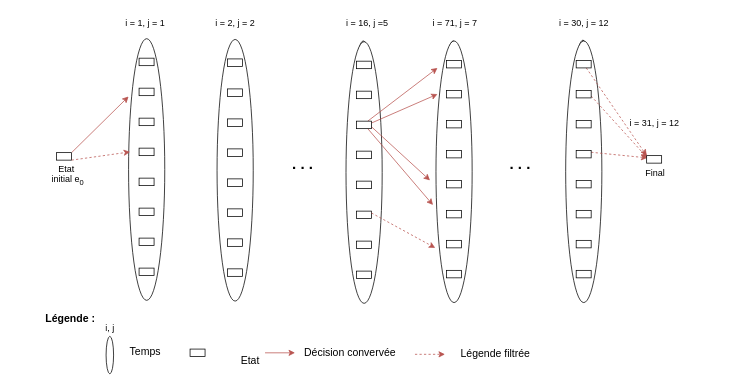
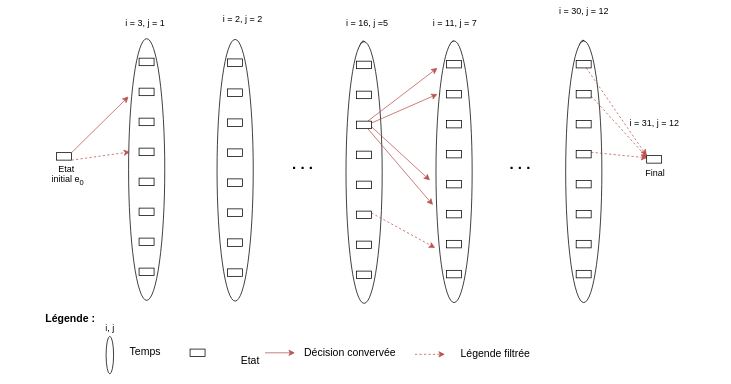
- <mxCell id="62" value="i = 1, j = 1" style="text;html=1;align=center;verticalAlign=middle;resizable=0;points=[];autosize=1;" parent="1" vertex="1"><mxGeometry x="158" y="20" width="70" height="20" as="geometry" /></mxCell>
+ <mxCell id="62" value="i = 3, j = 1" style="text;html=1;align=center;verticalAlign=middle;resizable=0;points=[];autosize=1;" parent="1" vertex="1"><mxGeometry x="158" y="20" width="70" height="20" as="geometry" /></mxCell>
- <mxCell id="63" value="i = 2, j = 2" style="text;html=1;align=center;verticalAlign=middle;resizable=0;points=[];autosize=1;" parent="1" vertex="1"><mxGeometry x="278" y="20" width="70" height="20" as="geometry" /></mxCell>
+ <mxCell id="63" value="i = 2, j = 2" style="text;html=1;align=center;verticalAlign=middle;resizable=0;points=[];autosize=1;" parent="1" vertex="1"><mxGeometry x="288" y="15" width="70" height="20" as="geometry" /></mxCell>
- <mxCell id="65" value="i = 71, j = 7" style="text;html=1;align=center;verticalAlign=middle;resizable=0;points=[];autosize=1;" parent="1" vertex="1"><mxGeometry x="570.63" y="20" width="70" height="20" as="geometry" /></mxCell>
+ <mxCell id="65" value="i = 11, j = 7" style="text;html=1;align=center;verticalAlign=middle;resizable=0;points=[];autosize=1;" parent="1" vertex="1"><mxGeometry x="570.63" y="20" width="70" height="20" as="geometry" /></mxCell>
- <mxCell id="66" value="i = 30, j = 12" style="text;html=1;align=center;verticalAlign=middle;resizable=0;points=[];autosize=1;" parent="1" vertex="1"><mxGeometry x="738.13" y="20" width="80" height="20" as="geometry" /></mxCell>
+ <mxCell id="66" value="i = 30, j = 12" style="text;html=1;align=center;verticalAlign=middle;resizable=0;points=[];autosize=1;" parent="1" vertex="1"><mxGeometry x="738.13" y="5" width="80" height="20" as="geometry" /></mxCell>
